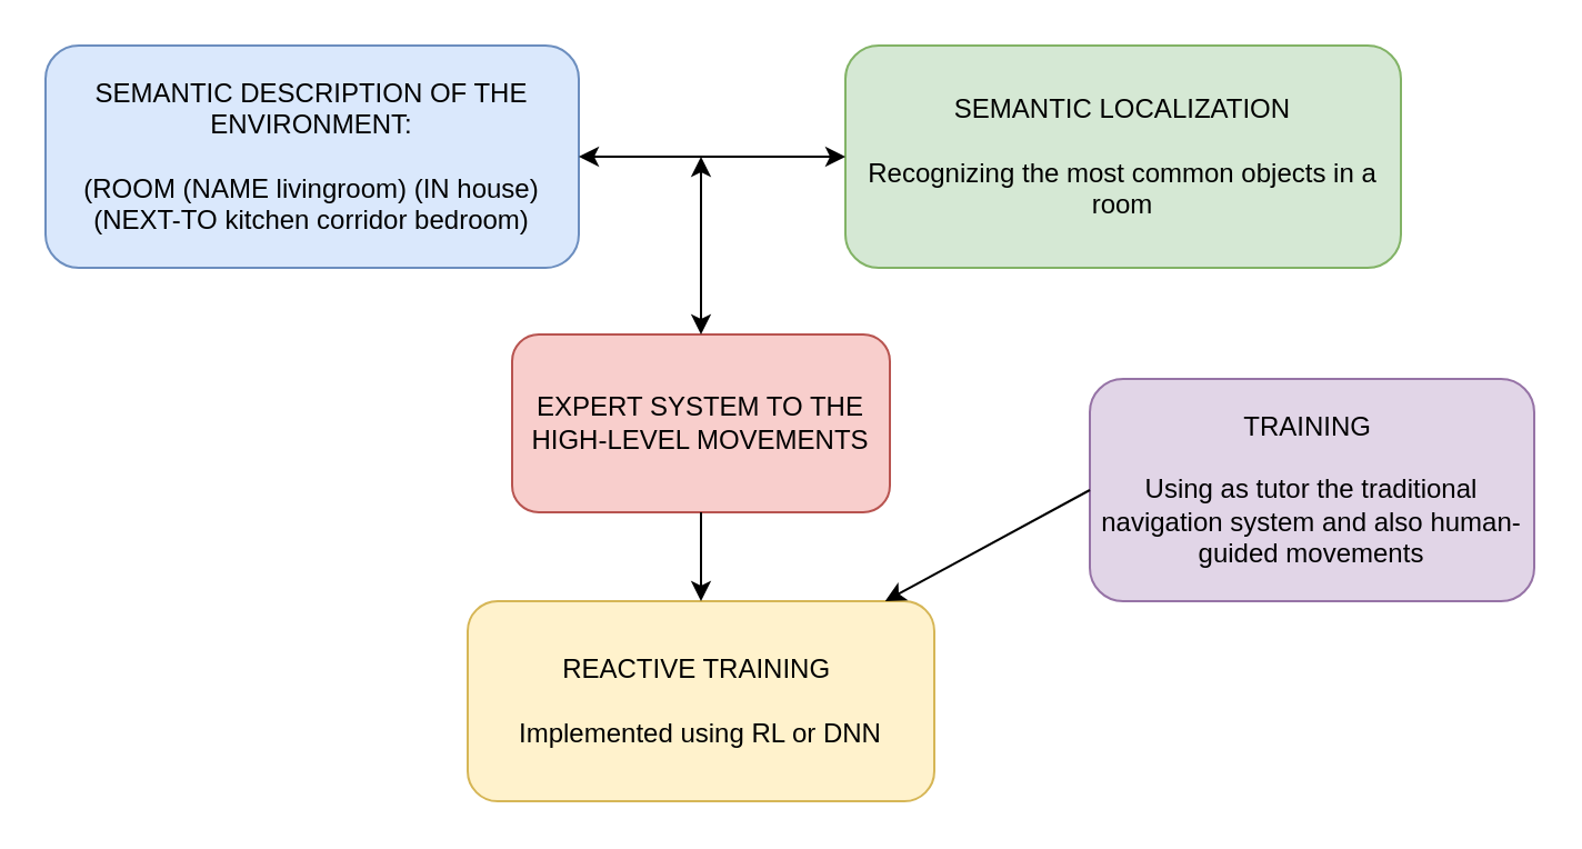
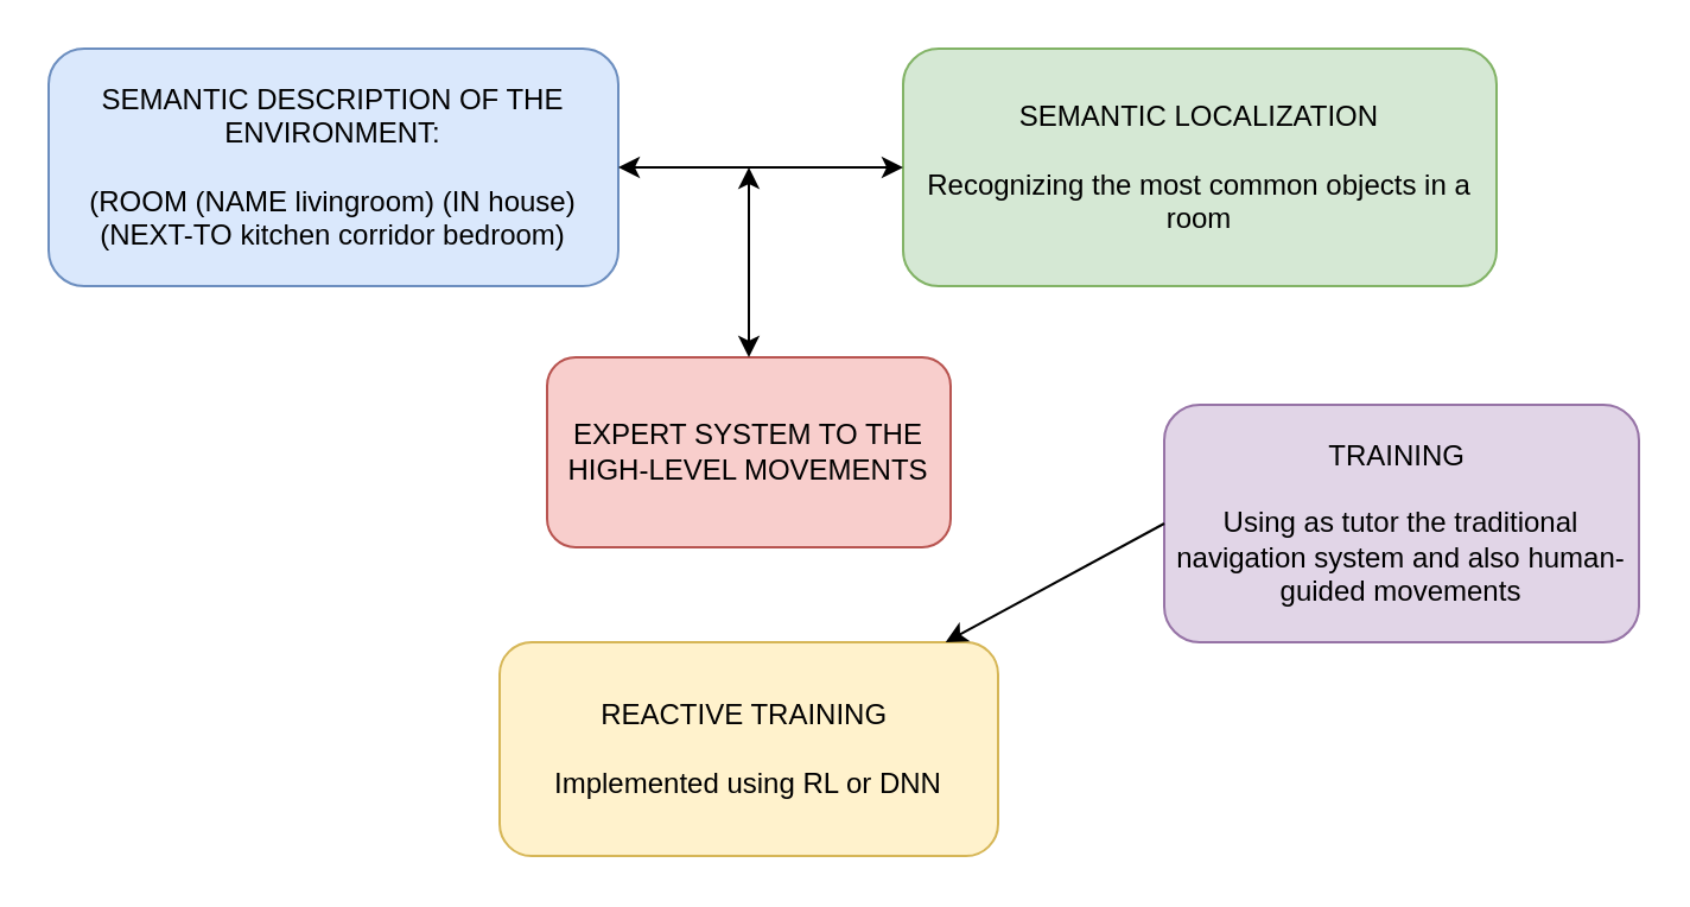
- <mxCell id="9" value="" style="endArrow=classic;html=1;rounded=0;exitX=0.5;exitY=1;exitDx=0;exitDy=0;" edge="1" parent="1" source="3" target="5"><mxGeometry width="50" height="50" relative="1" as="geometry"><mxPoint x="310" y="430" as="sourcePoint" /><mxPoint x="360" y="380" as="targetPoint" /></mxGeometry></mxCell>
